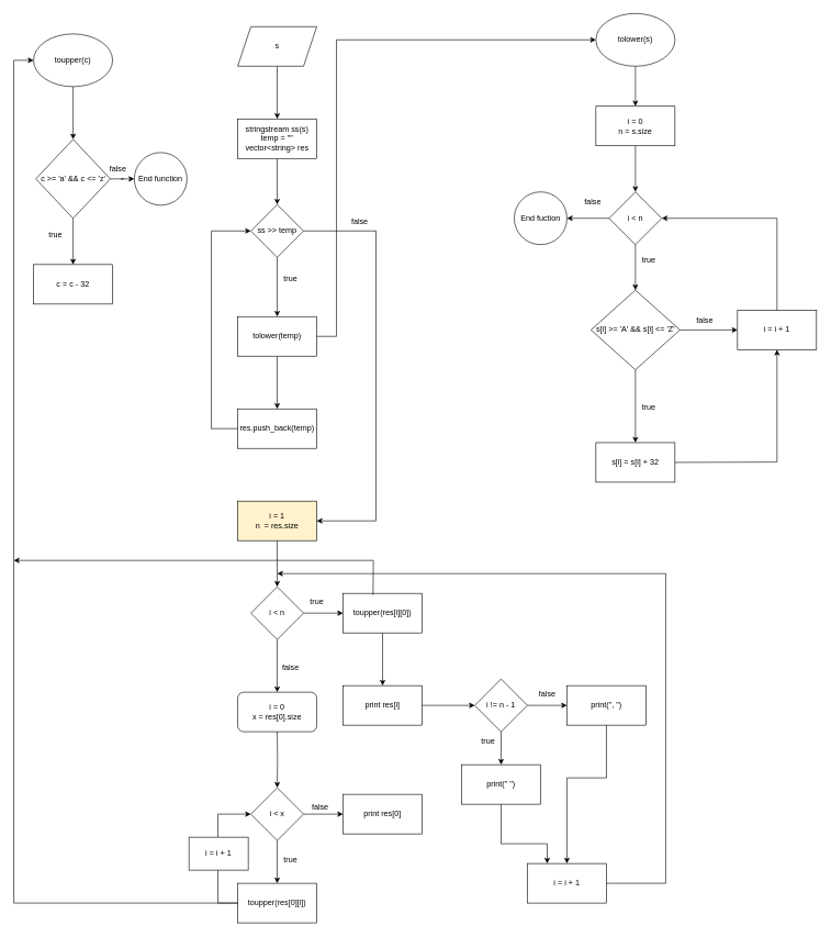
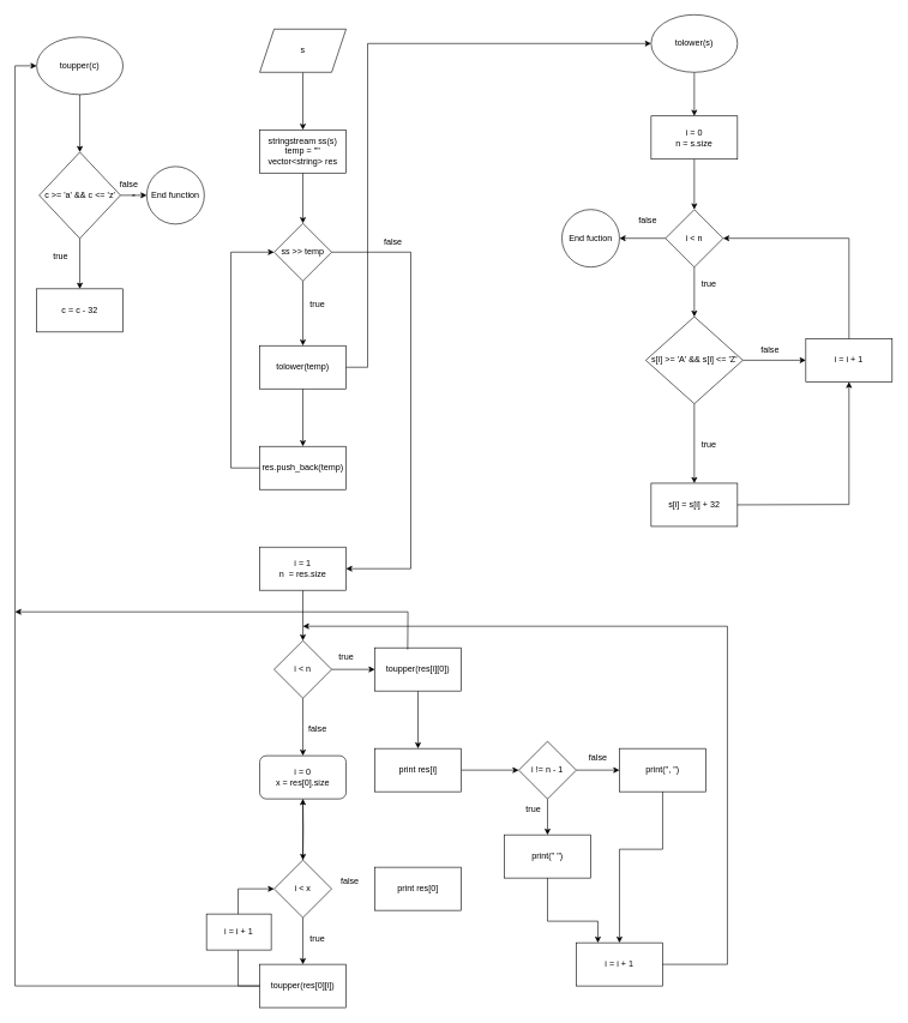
- <mxCell id="23" value="i = 1&lt;br&gt;n&amp;nbsp; = res.size" style="whiteSpace=wrap;html=1;fillColor=#fff2cc;" vertex="1" parent="1"><mxGeometry x="360" y="760" width="120" height="60" as="geometry" /></mxCell>
+ <mxCell id="23" value="i = 1&lt;br&gt;n&amp;nbsp; = res.size" style="whiteSpace=wrap;html=1;" vertex="1" parent="1"><mxGeometry x="360" y="760" width="120" height="60" as="geometry" /></mxCell>
- <mxCell id="50" value="" style="edgeStyle=orthogonalEdgeStyle;rounded=0;orthogonalLoop=1;jettySize=auto;html=1;" edge="1" parent="1" source="51" target="58"><mxGeometry relative="1" as="geometry" /></mxCell>
+ <mxCell id="50" value="" style="edgeStyle=orthogonalEdgeStyle;rounded=0;orthogonalLoop=1;jettySize=auto;html=1;" edge="1" parent="1" source="51" target="52"><mxGeometry relative="1" as="geometry" /></mxCell>
